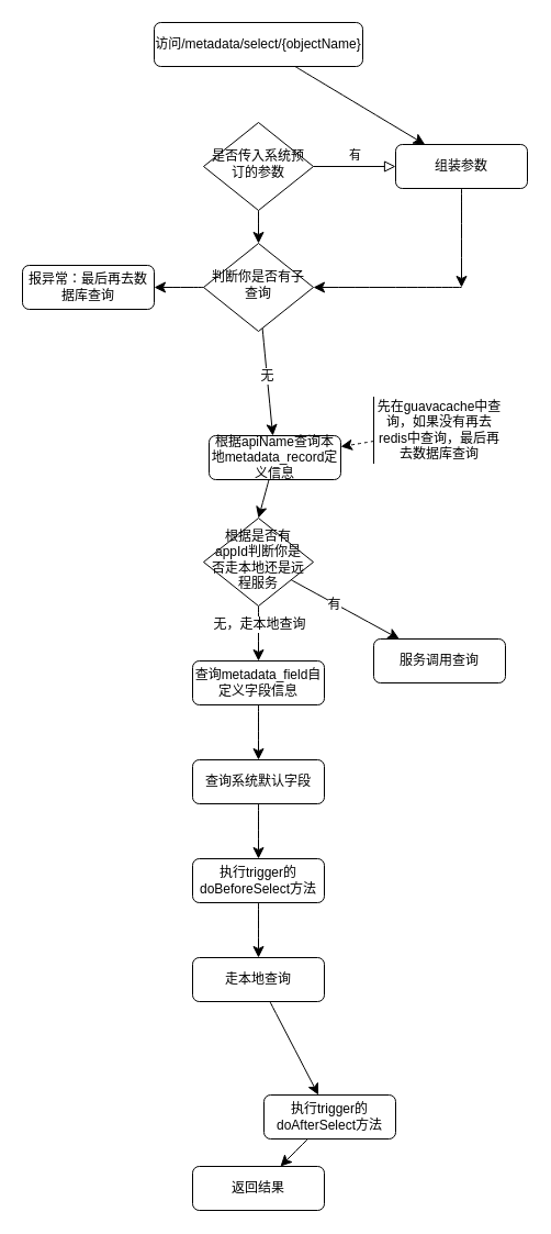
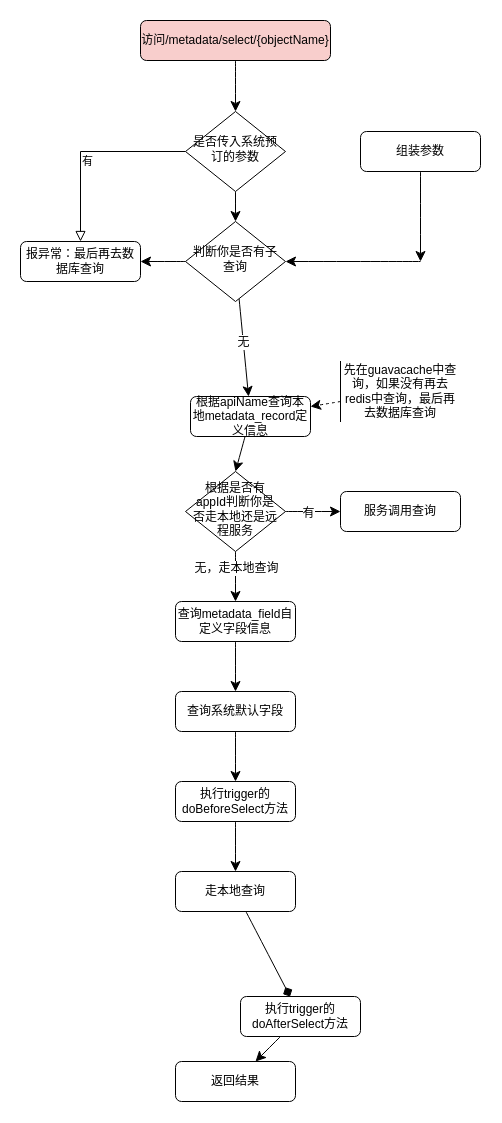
- <mxCell id="3" value="访问/metadata/select/{objectName}" style="rounded=1;whiteSpace=wrap;html=1;fontSize=12;glass=0;strokeWidth=1;shadow=0;" parent="1" vertex="1"><mxGeometry x="140" y="20" width="190" height="40" as="geometry" /></mxCell>
+ <mxCell id="3" value="访问/metadata/select/{objectName}" style="rounded=1;whiteSpace=wrap;html=1;fontSize=12;glass=0;strokeWidth=1;shadow=0;fillColor=#f8cecc;" parent="1" vertex="1"><mxGeometry x="140" y="20" width="190" height="40" as="geometry" /></mxCell>
- <mxCell id="2" value="" style="edgeStyle=none;curved=1;rounded=0;orthogonalLoop=1;jettySize=auto;html=1;fontSize=12;startSize=8;endSize=8;" parent="1" source="3" target="7" edge="1"><mxGeometry relative="1" as="geometry" /></mxCell>
+ <mxCell id="2" value="" style="edgeStyle=none;curved=1;rounded=0;orthogonalLoop=1;jettySize=auto;html=1;fontSize=12;startSize=8;endSize=8;" parent="1" source="3" target="6" edge="1"><mxGeometry relative="1" as="geometry" /></mxCell>
- <mxCell id="4" value="有" style="edgeStyle=orthogonalEdgeStyle;rounded=0;html=1;jettySize=auto;orthogonalLoop=1;fontSize=11;endArrow=block;endFill=0;endSize=8;strokeWidth=1;shadow=0;labelBackgroundColor=none;" parent="1" source="6" target="7" edge="1"><mxGeometry y="10" relative="1" as="geometry"><mxPoint as="offset" /></mxGeometry></mxCell>
+ <mxCell id="4" value="有" style="edgeStyle=orthogonalEdgeStyle;rounded=0;html=1;jettySize=auto;orthogonalLoop=1;fontSize=11;endArrow=block;endFill=0;endSize=8;strokeWidth=1;shadow=0;labelBackgroundColor=none;" parent="1" source="6" target="16" edge="1"><mxGeometry y="10" relative="1" as="geometry"><mxPoint as="offset" /></mxGeometry></mxCell>
- <mxCell id="26" value="服务调用查询" style="rounded=1;whiteSpace=wrap;html=1;fontSize=12;glass=0;strokeWidth=1;shadow=0;" parent="1" vertex="1"><mxGeometry x="340" y="581" width="120" height="40" as="geometry" /></mxCell>
+ <mxCell id="26" value="服务调用查询" style="rounded=1;whiteSpace=wrap;html=1;fontSize=12;glass=0;strokeWidth=1;shadow=0;" parent="1" vertex="1"><mxGeometry x="340" y="491" width="120" height="40" as="geometry" /></mxCell>
- <mxCell id="33" value="" style="edgeStyle=none;curved=1;rounded=0;orthogonalLoop=1;jettySize=auto;html=1;fontSize=12;startSize=8;endSize=8;" parent="1" source="34" target="36" edge="1"><mxGeometry relative="1" as="geometry" /></mxCell>
+ <mxCell id="33" value="" style="edgeStyle=none;curved=1;rounded=0;orthogonalLoop=1;jettySize=auto;html=1;fontSize=12;startSize=8;endSize=8;endArrow=diamond;" parent="1" source="34" target="36" edge="1"><mxGeometry relative="1" as="geometry" /></mxCell>
